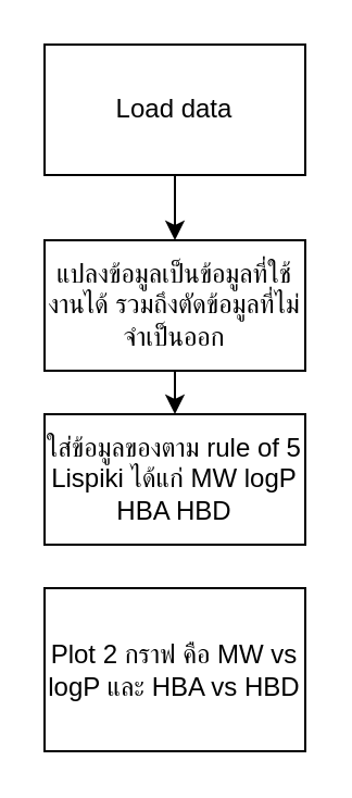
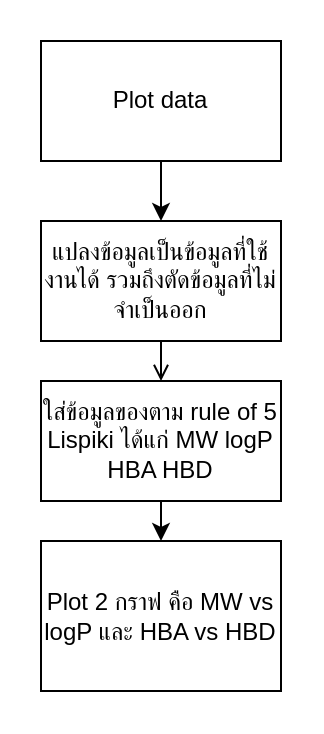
- <mxCell id="3" value="Load data" style="rounded=0;whiteSpace=wrap;html=1;" parent="1" vertex="1"><mxGeometry x="20" y="20" width="120" height="60" as="geometry" /></mxCell>
+ <mxCell id="3" value="Plot data" style="rounded=0;whiteSpace=wrap;html=1;" parent="1" vertex="1"><mxGeometry x="20" y="20" width="120" height="60" as="geometry" /></mxCell>
- <mxCell id="4" value="" style="edgeStyle=none;html=1;" parent="1" source="5" target="7" edge="1"><mxGeometry relative="1" as="geometry" /></mxCell>
+ <mxCell id="4" value="" style="edgeStyle=none;html=1;endArrow=open;" parent="1" source="5" target="7" edge="1"><mxGeometry relative="1" as="geometry" /></mxCell>
+ <mxCell id="6" value="" style="edgeStyle=none;html=1;" parent="1" source="7" target="8" edge="1"><mxGeometry relative="1" as="geometry" /></mxCell>
